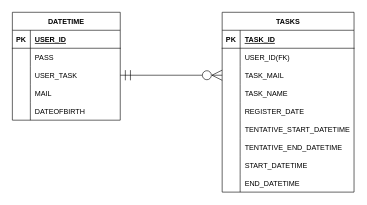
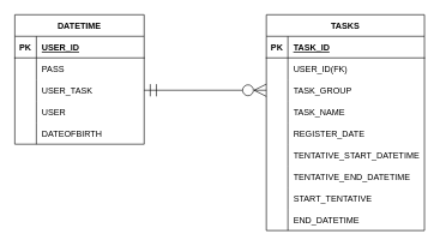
- <mxCell id="27" value="TASK_MAIL" style="shape=partialRectangle;connectable=0;fillColor=none;top=0;left=0;bottom=0;right=0;align=left;spacingLeft=6;overflow=hidden;" parent="25" vertex="1"><mxGeometry x="30" width="190" height="30" as="geometry"><mxRectangle width="190" height="30" as="alternateBounds" /></mxGeometry></mxCell>
+ <mxCell id="27" value="TASK_GROUP" style="shape=partialRectangle;connectable=0;fillColor=none;top=0;left=0;bottom=0;right=0;align=left;spacingLeft=6;overflow=hidden;" parent="25" vertex="1"><mxGeometry x="30" width="190" height="30" as="geometry"><mxRectangle width="190" height="30" as="alternateBounds" /></mxGeometry></mxCell>
- <mxCell id="14" value="MAIL" style="shape=partialRectangle;connectable=0;fillColor=none;top=0;left=0;bottom=0;right=0;align=left;spacingLeft=6;overflow=hidden;" parent="12" vertex="1"><mxGeometry x="30" width="150" height="30" as="geometry"><mxRectangle width="150" height="30" as="alternateBounds" /></mxGeometry></mxCell>
+ <mxCell id="14" value="USER" style="shape=partialRectangle;connectable=0;fillColor=none;top=0;left=0;bottom=0;right=0;align=left;spacingLeft=6;overflow=hidden;" parent="12" vertex="1"><mxGeometry x="30" width="150" height="30" as="geometry"><mxRectangle width="150" height="30" as="alternateBounds" /></mxGeometry></mxCell>
- <mxCell id="42" value="START_DATETIME" style="shape=partialRectangle;connectable=0;fillColor=none;top=0;left=0;bottom=0;right=0;align=left;spacingLeft=6;overflow=hidden;" vertex="1" parent="40"><mxGeometry x="30" width="190" height="30" as="geometry"><mxRectangle width="190" height="30" as="alternateBounds" /></mxGeometry></mxCell>
+ <mxCell id="42" value="START_TENTATIVE" style="shape=partialRectangle;connectable=0;fillColor=none;top=0;left=0;bottom=0;right=0;align=left;spacingLeft=6;overflow=hidden;" vertex="1" parent="40"><mxGeometry x="30" width="190" height="30" as="geometry"><mxRectangle width="190" height="30" as="alternateBounds" /></mxGeometry></mxCell>
